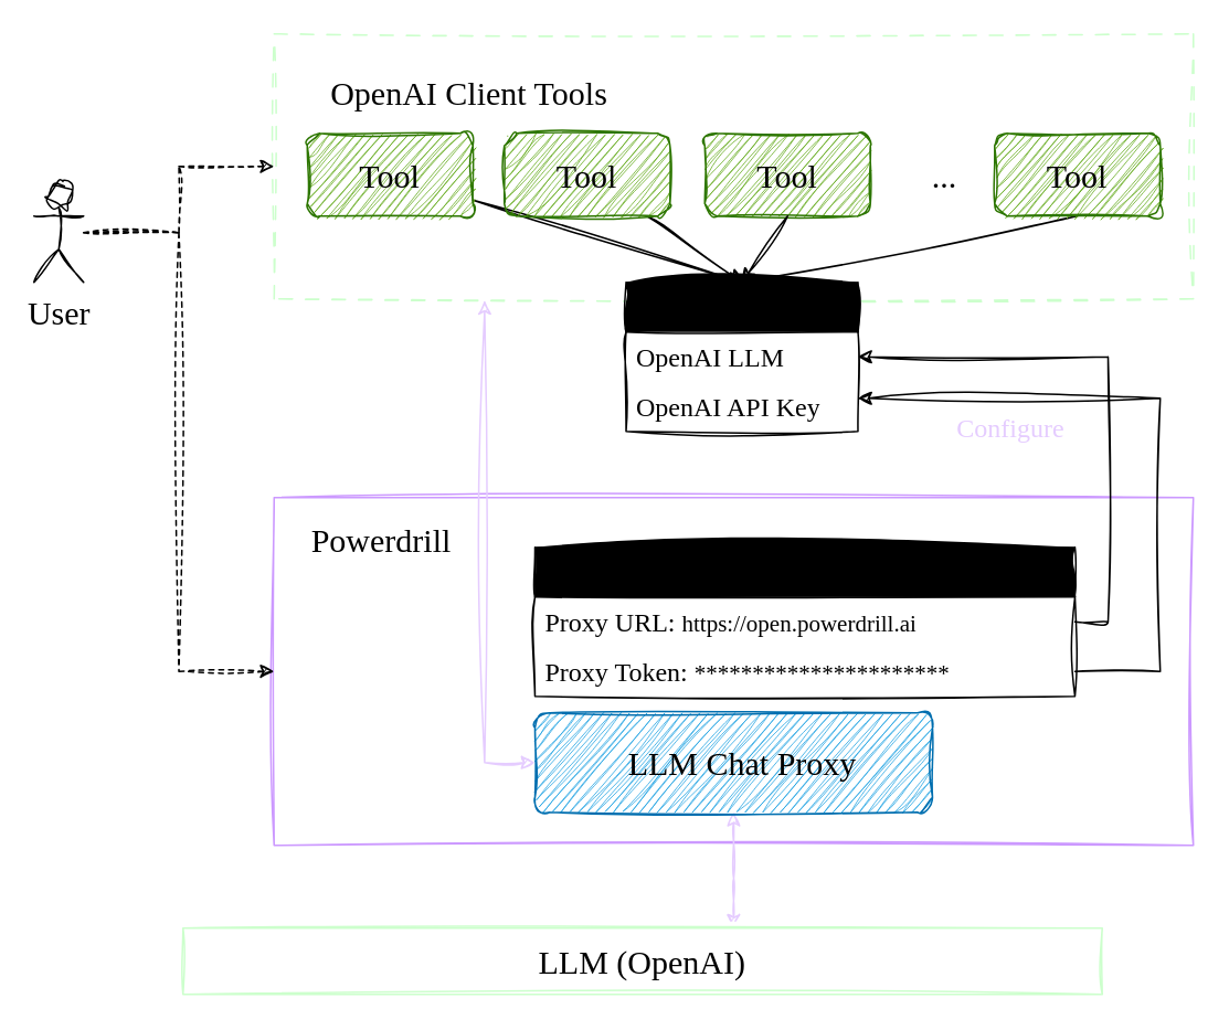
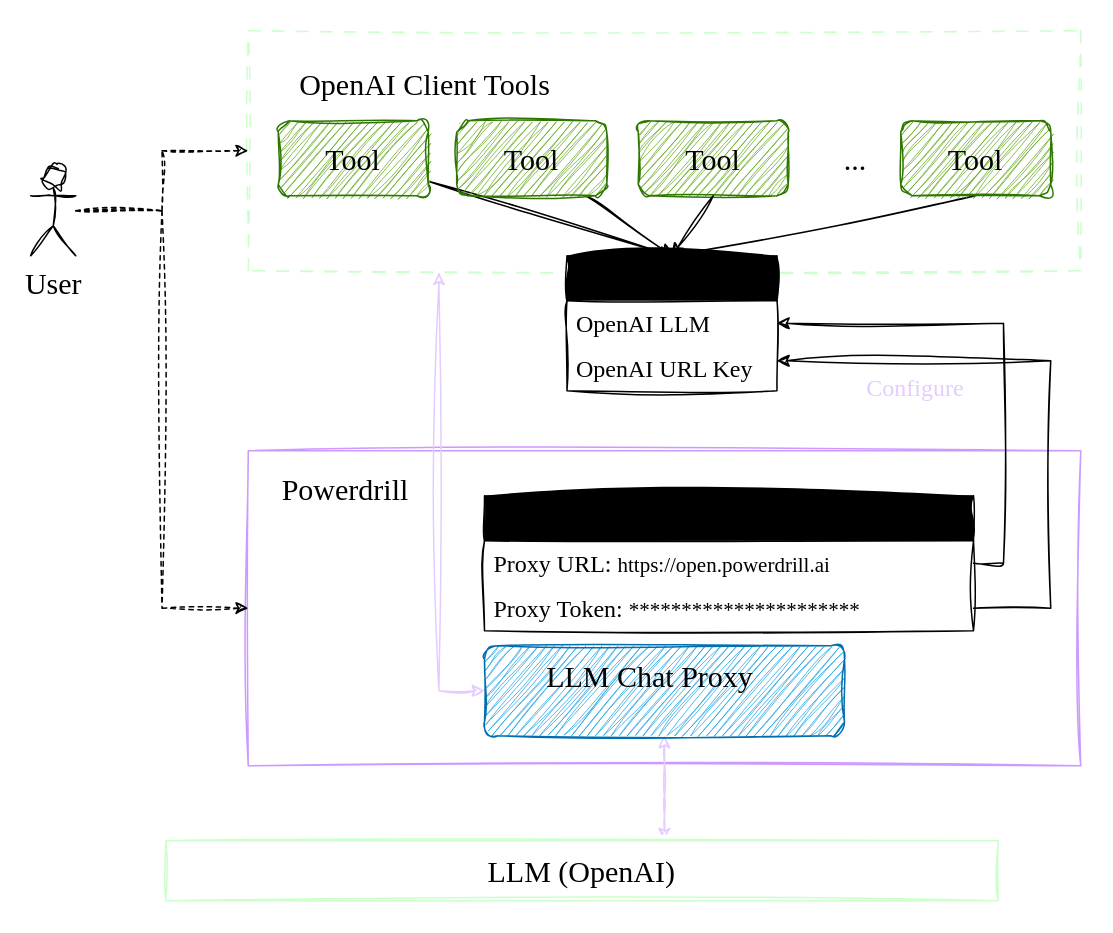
- <mxCell id="32" value="OpenAI API Key" style="text;strokeColor=none;fillColor=none;align=left;verticalAlign=middle;spacingLeft=4;spacingRight=4;overflow=hidden;points=[[0,0.5],[1,0.5]];portConstraint=eastwest;rotatable=0;whiteSpace=wrap;html=1;fontSize=16;fontFamily=Architects Daughter;" parent="30" vertex="1"><mxGeometry y="60" width="140" height="30" as="geometry" /></mxCell>
+ <mxCell id="32" value="OpenAI URL Key" style="text;strokeColor=none;fillColor=none;align=left;verticalAlign=middle;spacingLeft=4;spacingRight=4;overflow=hidden;points=[[0,0.5],[1,0.5]];portConstraint=eastwest;rotatable=0;whiteSpace=wrap;html=1;fontSize=16;fontFamily=Architects Daughter;" parent="30" vertex="1"><mxGeometry y="60" width="140" height="30" as="geometry" /></mxCell>
- <mxCell id="6" value="LLM Chat Proxy" style="text;html=1;strokeColor=none;fillColor=none;align=center;verticalAlign=middle;whiteSpace=wrap;rounded=0;fontSize=20;fontFamily=Architects Daughter;" parent="1" vertex="1"><mxGeometry x="352.5" y="450" width="190" height="20" as="geometry" /></mxCell>
+ <mxCell id="6" value="LLM Chat Proxy" style="text;html=1;strokeColor=none;fillColor=none;align=center;verticalAlign=middle;whiteSpace=wrap;rounded=0;fontSize=20;fontFamily=Architects Daughter;" parent="1" vertex="1"><mxGeometry x="337.5" y="440" width="190" height="20" as="geometry" /></mxCell>
